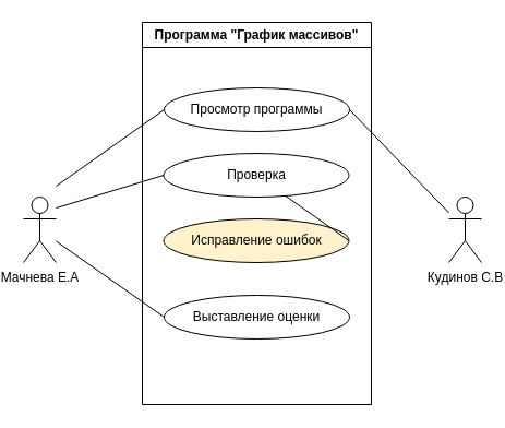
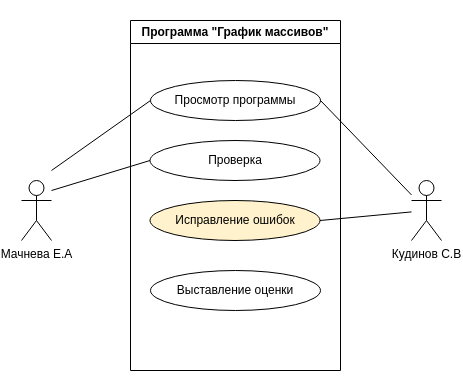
- <mxCell id="13" value="" style="endArrow=none;html=1;rounded=0;exitX=1;exitY=0.5;exitDx=0;exitDy=0;" parent="1" source="5" target="4" edge="1"><mxGeometry width="50" height="50" relative="1" as="geometry"><mxPoint x="110" y="281" as="sourcePoint" /><mxPoint x="209" y="350" as="targetPoint" /></mxGeometry></mxCell>
+ <mxCell id="13" value="" style="endArrow=none;html=1;rounded=0;exitX=1;exitY=0.5;exitDx=0;exitDy=0;" parent="1" source="5" target="8" edge="1"><mxGeometry width="50" height="50" relative="1" as="geometry"><mxPoint x="110" y="281" as="sourcePoint" /><mxPoint x="209" y="350" as="targetPoint" /></mxGeometry></mxCell>
- <mxCell id="9" value="" style="endArrow=none;html=1;rounded=0;entryX=0;entryY=0.5;entryDx=0;entryDy=0;" parent="1" source="7" target="6" edge="1"><mxGeometry width="50" height="50" relative="1" as="geometry"><mxPoint x="210" y="340" as="sourcePoint" /><mxPoint x="260" y="290" as="targetPoint" /></mxGeometry></mxCell>
